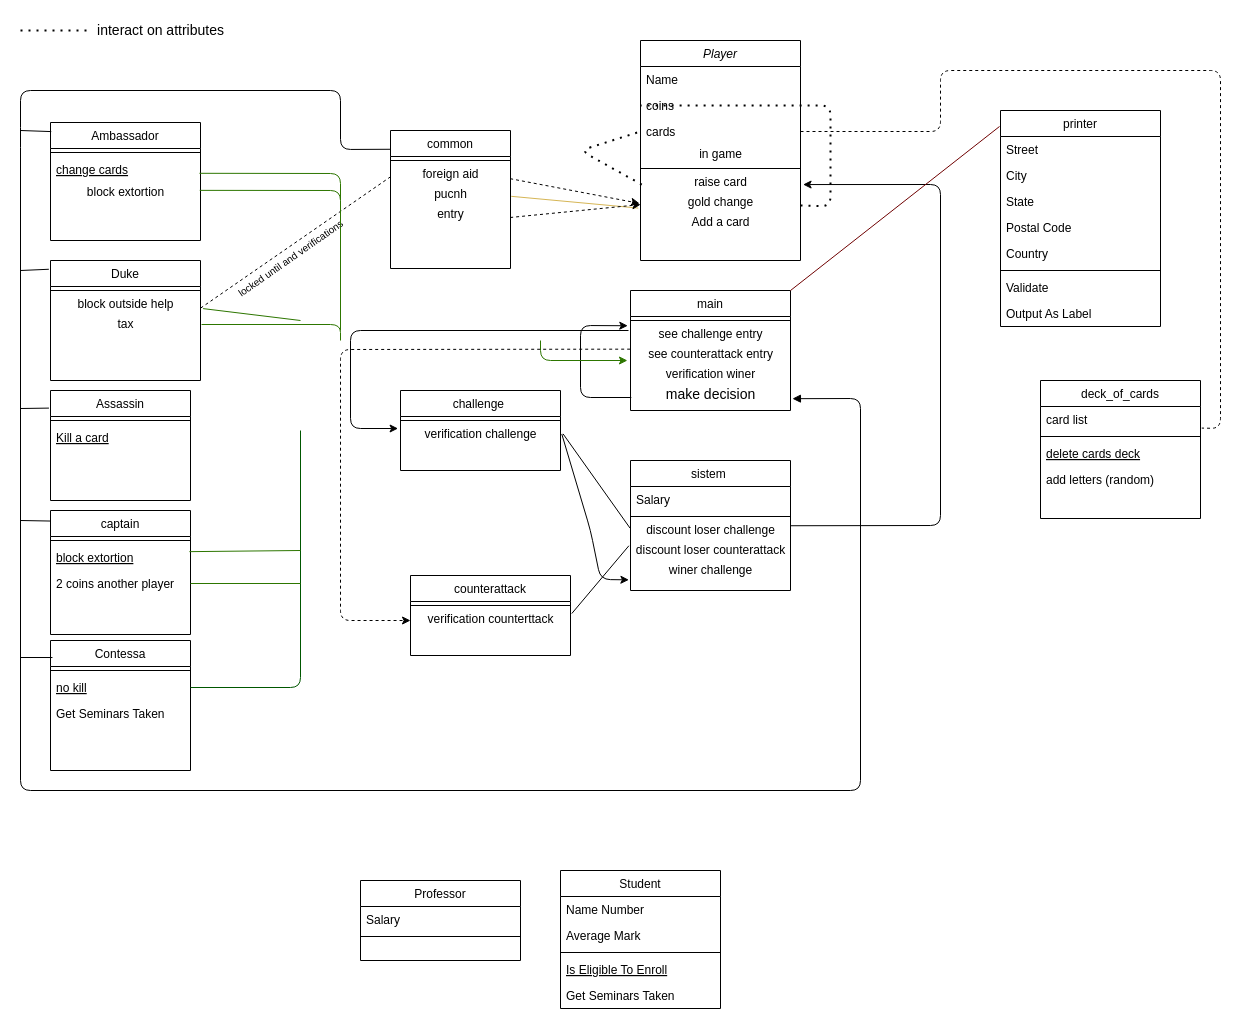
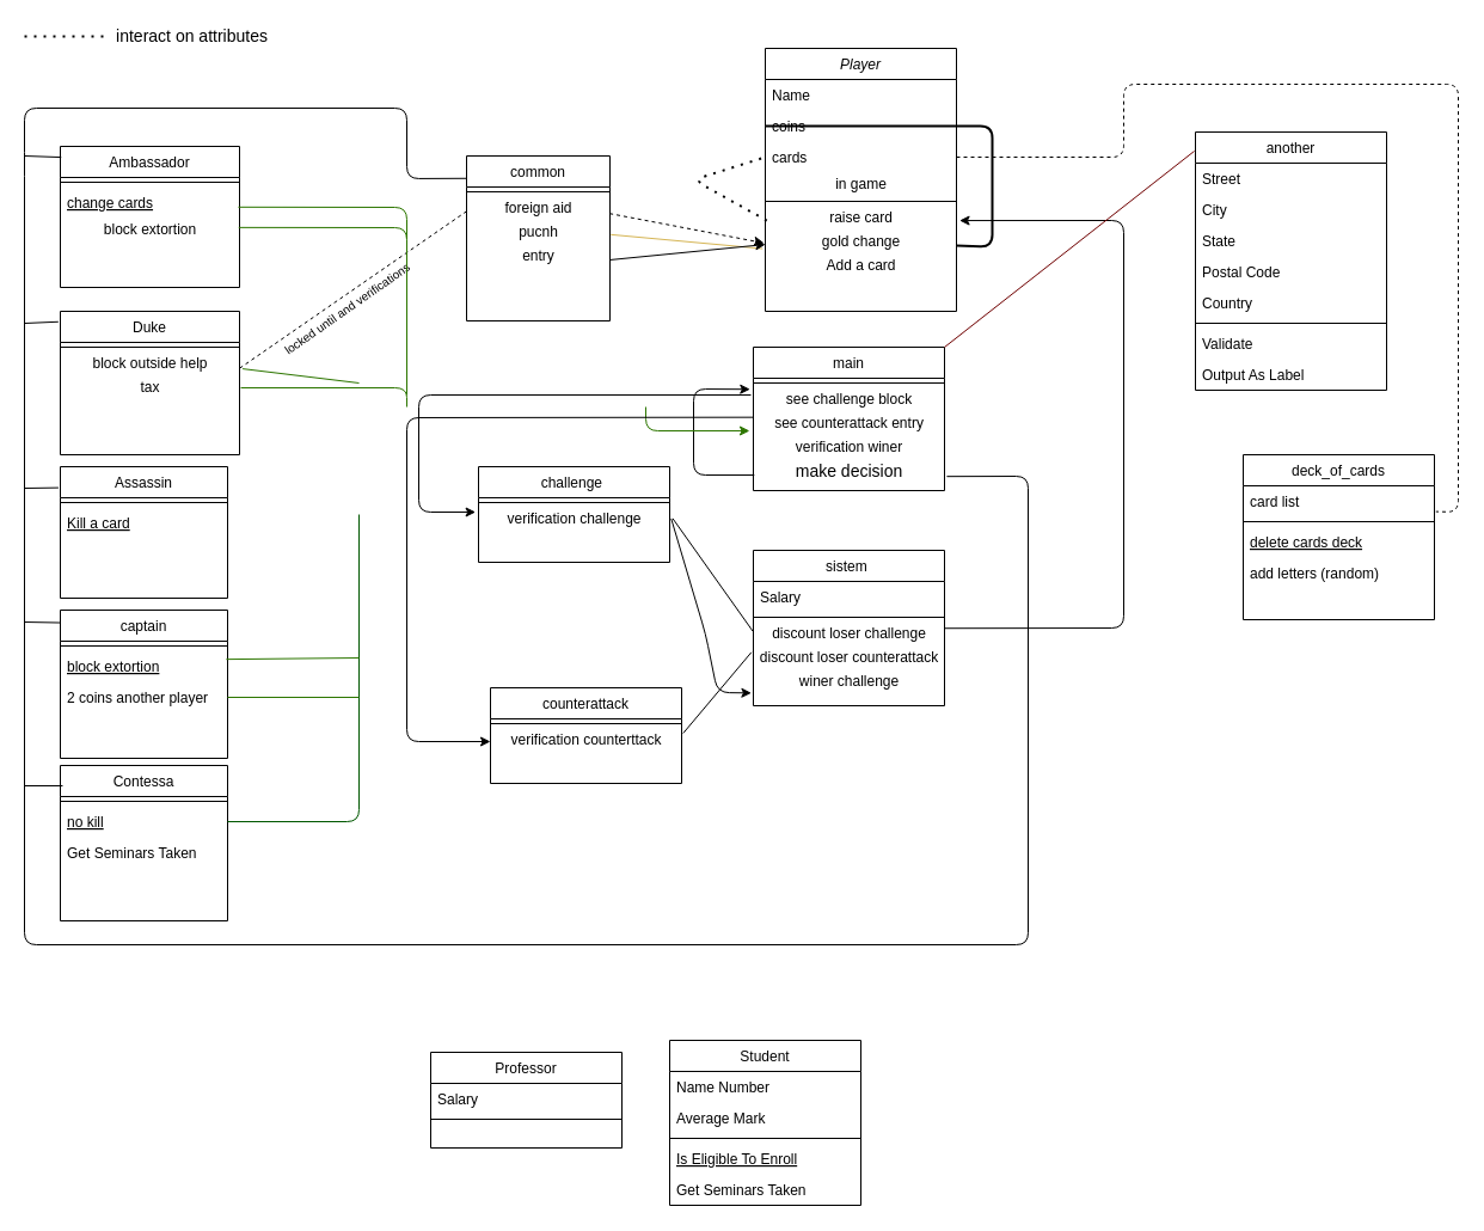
- <mxCell id="10" value="" style="endArrow=none;dashed=1;html=1;dashPattern=1 3;strokeWidth=2;" parent="2" source="9" target="4" edge="1"><mxGeometry width="50" height="50" relative="1" as="geometry"><mxPoint x="210" y="200" as="sourcePoint" /><mxPoint x="100" y="110" as="targetPoint" /><Array as="points"><mxPoint x="190" y="166" /><mxPoint x="190" y="65" /><mxPoint x="60" y="65" /></Array></mxGeometry></mxCell>
+ <mxCell id="10" value="" style="endArrow=none;dashed=0;html=1;dashPattern=1 3;strokeWidth=2;" parent="2" source="9" target="4" edge="1"><mxGeometry width="50" height="50" relative="1" as="geometry"><mxPoint x="210" y="200" as="sourcePoint" /><mxPoint x="100" y="110" as="targetPoint" /><Array as="points"><mxPoint x="190" y="166" /><mxPoint x="190" y="65" /><mxPoint x="60" y="65" /></Array></mxGeometry></mxCell>
- <mxCell id="22" value="printer" style="swimlane;fontStyle=0;align=center;verticalAlign=top;childLayout=stackLayout;horizontal=1;startSize=26;horizontalStack=0;resizeParent=1;resizeLast=0;collapsible=1;marginBottom=0;rounded=0;shadow=0;strokeWidth=1;" parent="1" vertex="1"><mxGeometry x="1000" y="110" width="160" height="216" as="geometry"><mxRectangle x="550" y="140" width="160" height="26" as="alternateBounds" /></mxGeometry></mxCell>
+ <mxCell id="22" value="another" style="swimlane;fontStyle=0;align=center;verticalAlign=top;childLayout=stackLayout;horizontal=1;startSize=26;horizontalStack=0;resizeParent=1;resizeLast=0;collapsible=1;marginBottom=0;rounded=0;shadow=0;strokeWidth=1;" parent="1" vertex="1"><mxGeometry x="1000" y="110" width="160" height="216" as="geometry"><mxRectangle x="550" y="140" width="160" height="26" as="alternateBounds" /></mxGeometry></mxCell>
- <mxCell id="87" value="" style="endArrow=classic;html=1;exitX=0.997;exitY=0.65;exitDx=0;exitDy=0;exitPerimeter=0;entryX=0.001;entryY=0.603;entryDx=0;entryDy=0;entryPerimeter=0;dashed=1;" parent="1" source="54" target="9" edge="1"><mxGeometry width="50" height="50" relative="1" as="geometry"><mxPoint x="690" y="440" as="sourcePoint" /><mxPoint x="740" y="390" as="targetPoint" /></mxGeometry></mxCell>
+ <mxCell id="87" value="" style="endArrow=classic;html=1;exitX=0.997;exitY=0.65;exitDx=0;exitDy=0;exitPerimeter=0;entryX=0.001;entryY=0.603;entryDx=0;entryDy=0;entryPerimeter=0;" parent="1" source="54" target="9" edge="1"><mxGeometry width="50" height="50" relative="1" as="geometry"><mxPoint x="690" y="440" as="sourcePoint" /><mxPoint x="740" y="390" as="targetPoint" /></mxGeometry></mxCell>
- <mxCell id="62" value="see challenge entry" style="text;html=1;align=center;verticalAlign=middle;resizable=0;points=[];autosize=1;strokeColor=none;" parent="60" vertex="1"><mxGeometry y="34" width="160" height="20" as="geometry" /></mxCell>
+ <mxCell id="62" value="see challenge block" style="text;html=1;align=center;verticalAlign=middle;resizable=0;points=[];autosize=1;strokeColor=none;" parent="60" vertex="1"><mxGeometry y="34" width="160" height="20" as="geometry" /></mxCell>
- <mxCell id="107" value="" style="endArrow=classic;html=1;exitX=-0.002;exitY=0.233;exitDx=0;exitDy=0;exitPerimeter=0;entryX=0;entryY=0.55;entryDx=0;entryDy=0;entryPerimeter=0;dashed=1;" edge="1" parent="1" source="63" target="75"><mxGeometry width="50" height="50" relative="1" as="geometry"><mxPoint x="610" y="480" as="sourcePoint" /><mxPoint x="340" y="630" as="targetPoint" /><Array as="points"><mxPoint x="340" y="349" /><mxPoint x="340" y="620" /></Array></mxGeometry></mxCell>
+ <mxCell id="107" value="" style="endArrow=classic;html=1;exitX=-0.002;exitY=0.233;exitDx=0;exitDy=0;exitPerimeter=0;entryX=0;entryY=0.55;entryDx=0;entryDy=0;entryPerimeter=0;" edge="1" parent="1" source="63" target="75"><mxGeometry width="50" height="50" relative="1" as="geometry"><mxPoint x="610" y="480" as="sourcePoint" /><mxPoint x="340" y="630" as="targetPoint" /><Array as="points"><mxPoint x="340" y="349" /><mxPoint x="340" y="620" /></Array></mxGeometry></mxCell>
- <mxCell id="92" value="" style="endArrow=block;html=1;fontSize=14;entryX=1.012;entryY=0.709;entryDx=0;entryDy=0;entryPerimeter=0;exitX=-0.003;exitY=0.136;exitDx=0;exitDy=0;exitPerimeter=0;" parent="1" source="50" target="65" edge="1"><mxGeometry width="50" height="50" relative="1" as="geometry"><mxPoint x="20" y="430" as="sourcePoint" /><mxPoint x="740" y="390" as="targetPoint" /><Array as="points"><mxPoint x="340" y="149" /><mxPoint x="340" y="90" /><mxPoint x="20" y="90" /><mxPoint x="20" y="137" /><mxPoint x="20" y="790" /><mxPoint x="860" y="790" /><mxPoint x="860" y="398" /></Array></mxGeometry></mxCell>
+ <mxCell id="92" value="" style="endArrow=none;html=1;fontSize=14;entryX=1.012;entryY=0.709;entryDx=0;entryDy=0;entryPerimeter=0;exitX=-0.003;exitY=0.136;exitDx=0;exitDy=0;exitPerimeter=0;" parent="1" source="50" target="65" edge="1"><mxGeometry width="50" height="50" relative="1" as="geometry"><mxPoint x="20" y="430" as="sourcePoint" /><mxPoint x="740" y="390" as="targetPoint" /><Array as="points"><mxPoint x="340" y="149" /><mxPoint x="340" y="90" /><mxPoint x="20" y="90" /><mxPoint x="20" y="137" /><mxPoint x="20" y="790" /><mxPoint x="860" y="790" /><mxPoint x="860" y="398" /></Array></mxGeometry></mxCell>
